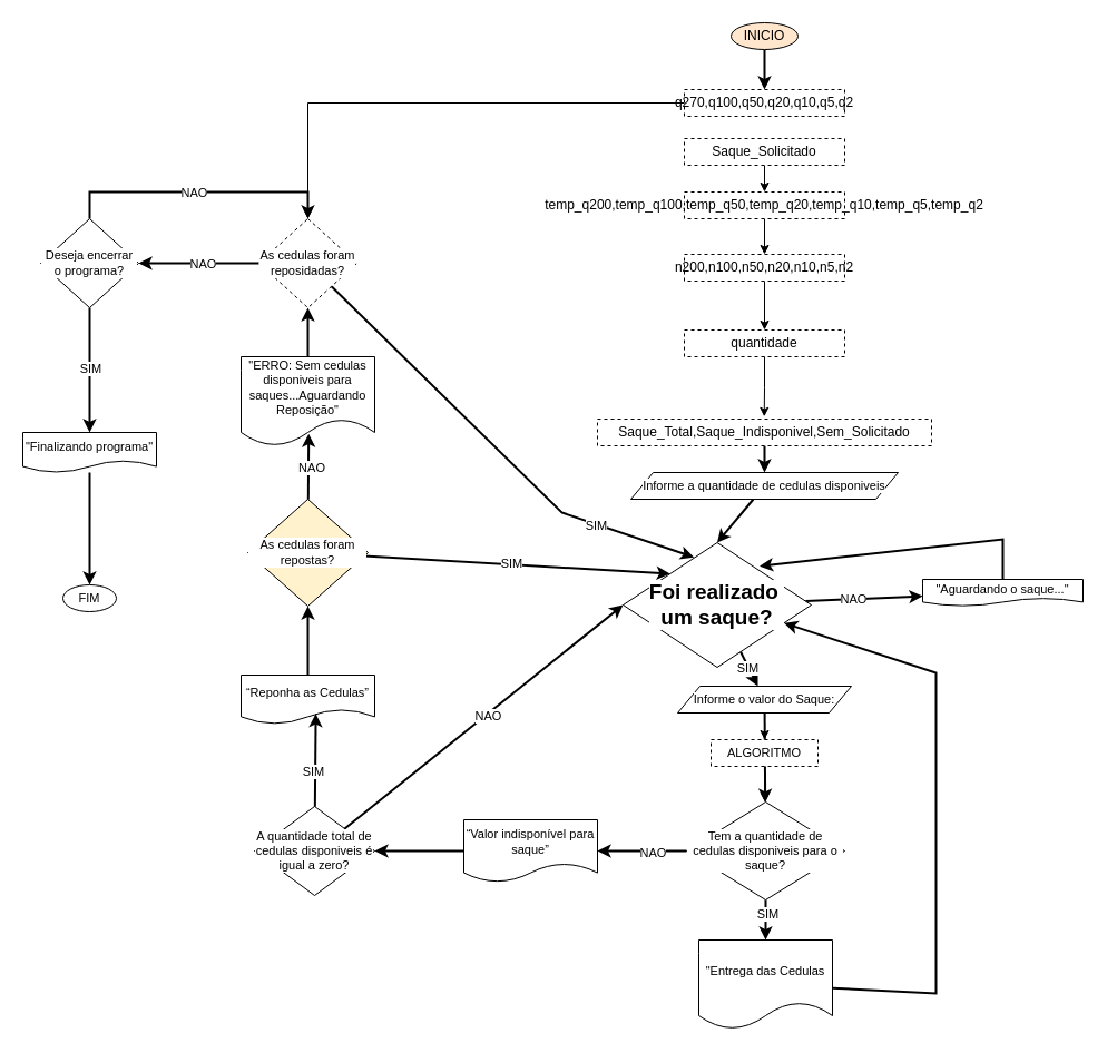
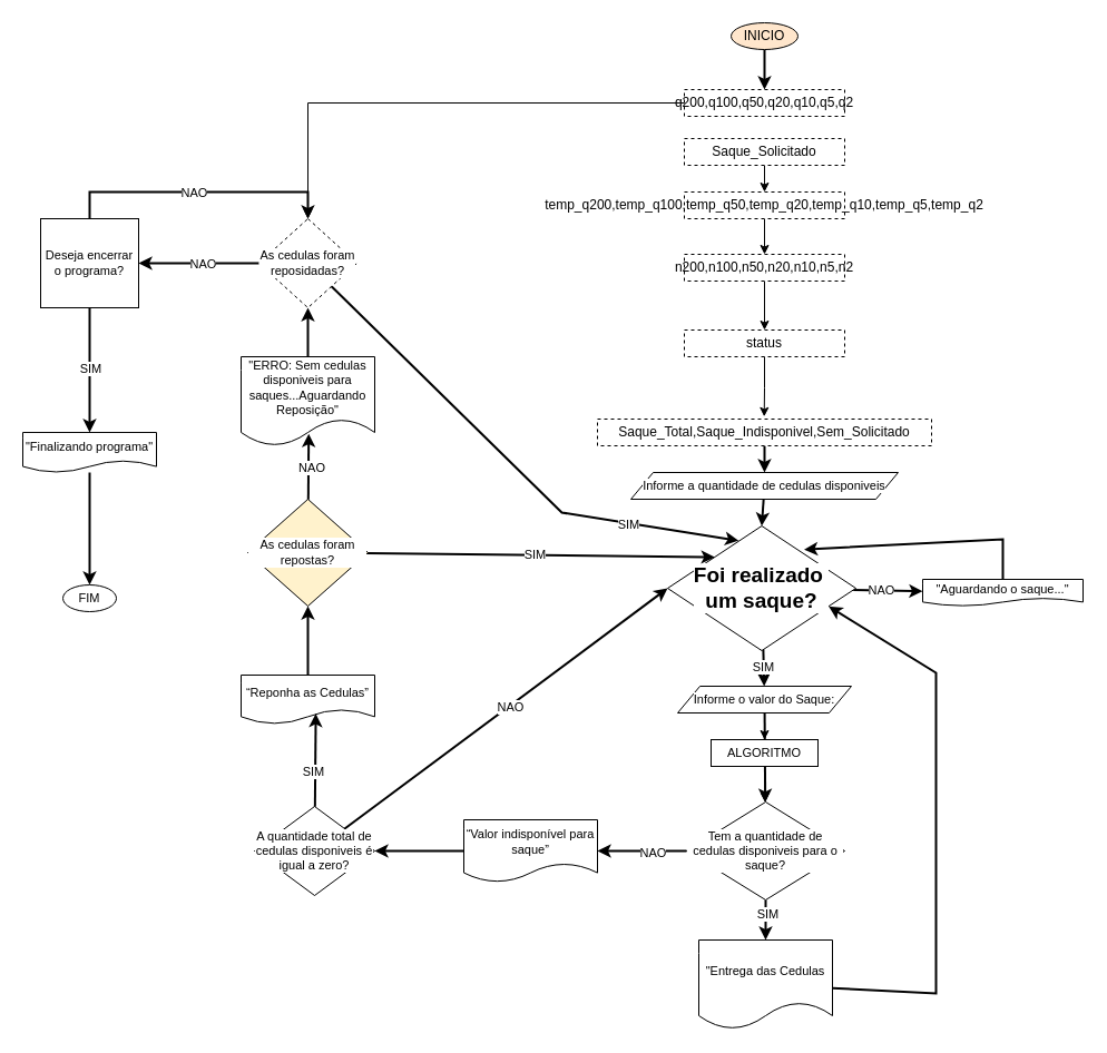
- <mxCell id="5" value="&lt;div style=&quot;&quot;&gt;&lt;span style=&quot;text-wrap-mode: nowrap;&quot;&gt;q270,q100,q50,q20,q10,q5,q2&lt;/span&gt;&lt;/div&gt;" style="whiteSpace=wrap;html=1;dashed=1;" parent="1" vertex="1"><mxGeometry x="614" y="80" width="144" height="24" as="geometry" /></mxCell>
+ <mxCell id="5" value="&lt;div style=&quot;&quot;&gt;&lt;span style=&quot;text-wrap-mode: nowrap;&quot;&gt;q200,q100,q50,q20,q10,q5,q2&lt;/span&gt;&lt;/div&gt;" style="whiteSpace=wrap;html=1;dashed=1;" parent="1" vertex="1"><mxGeometry x="614" y="80" width="144" height="24" as="geometry" /></mxCell>
- <mxCell id="53" value="Deseja encerrar o programa?" style="rhombus;whiteSpace=wrap;html=1;fontFamily=Helvetica;fontSize=11;fontColor=default;labelBackgroundColor=default;" parent="1" vertex="1"><mxGeometry x="36" y="196" width="88" height="80" as="geometry" /></mxCell>
+ <mxCell id="53" value="Deseja encerrar o programa?" style="whiteSpace=wrap;html=1;fontFamily=Helvetica;fontSize=11;fontColor=default;labelBackgroundColor=default;rounded=0;" parent="1" vertex="1"><mxGeometry x="36" y="196" width="88" height="80" as="geometry" /></mxCell>
- <mxCell id="65" value="quantidade" style="whiteSpace=wrap;html=1;dashed=1;" vertex="1" parent="1"><mxGeometry x="614" y="296" width="144" height="24" as="geometry" /></mxCell>
+ <mxCell id="65" value="status" style="whiteSpace=wrap;html=1;dashed=1;" vertex="1" parent="1"><mxGeometry x="614" y="296" width="144" height="24" as="geometry" /></mxCell>
- <mxCell id="14" value="&lt;font style=&quot;font-size: 19px;&quot;&gt;&lt;b&gt;Foi realizado&amp;nbsp;&lt;/b&gt;&lt;/font&gt;&lt;div&gt;&lt;font style=&quot;font-size: 19px;&quot;&gt;&lt;b&gt;um saque?&lt;/b&gt;&lt;/font&gt;&lt;/div&gt;" style="rhombus;whiteSpace=wrap;html=1;fontFamily=Helvetica;fontSize=11;fontColor=default;labelBackgroundColor=default;" parent="1" vertex="1"><mxGeometry x="559" y="487" width="169" height="112" as="geometry" /></mxCell>
+ <mxCell id="14" value="&lt;font style=&quot;font-size: 19px;&quot;&gt;&lt;b&gt;Foi realizado&amp;nbsp;&lt;/b&gt;&lt;/font&gt;&lt;div&gt;&lt;font style=&quot;font-size: 19px;&quot;&gt;&lt;b&gt;um saque?&lt;/b&gt;&lt;/font&gt;&lt;/div&gt;" style="rhombus;whiteSpace=wrap;html=1;fontFamily=Helvetica;fontSize=11;fontColor=default;labelBackgroundColor=default;" parent="1" vertex="1"><mxGeometry x="599" y="472" width="169" height="112" as="geometry" /></mxCell>
- <mxCell id="19" value="ALGORITMO" style="whiteSpace=wrap;html=1;fontSize=11;labelBackgroundColor=default;dashed=1;" parent="1" vertex="1"><mxGeometry x="638" y="664" width="96" height="24" as="geometry" /></mxCell>
+ <mxCell id="19" value="ALGORITMO" style="whiteSpace=wrap;html=1;fontSize=11;labelBackgroundColor=default;" parent="1" vertex="1"><mxGeometry x="638" y="664" width="96" height="24" as="geometry" /></mxCell>
